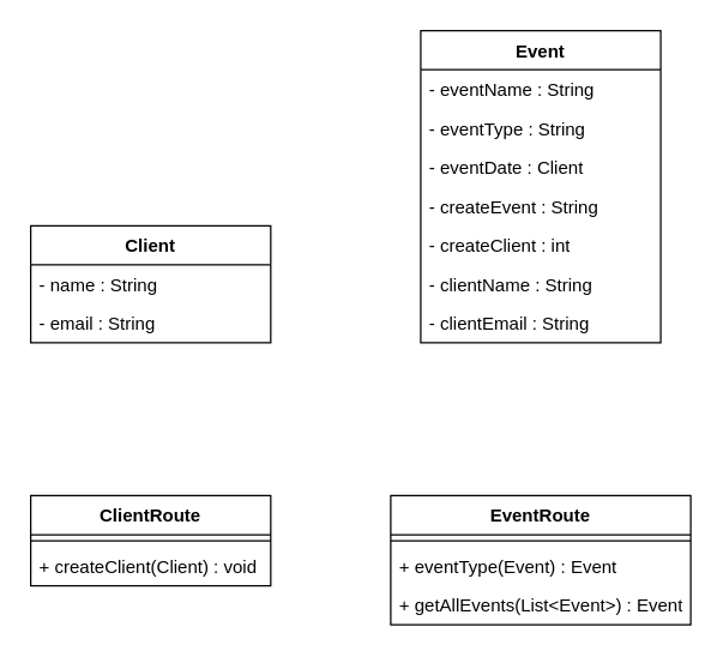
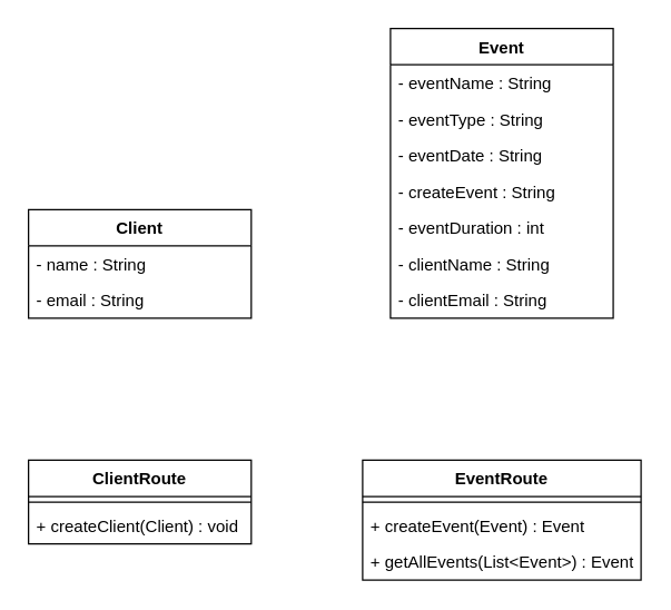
- <mxCell id="8" value="- eventDate : Client" style="text;strokeColor=none;fillColor=none;align=left;verticalAlign=top;spacingLeft=4;spacingRight=4;overflow=hidden;rotatable=0;points=[[0,0.5],[1,0.5]];portConstraint=eastwest;whiteSpace=wrap;html=1;" vertex="1" parent="5"><mxGeometry y="78" width="160" height="26" as="geometry" /></mxCell>
+ <mxCell id="8" value="- eventDate : String" style="text;strokeColor=none;fillColor=none;align=left;verticalAlign=top;spacingLeft=4;spacingRight=4;overflow=hidden;rotatable=0;points=[[0,0.5],[1,0.5]];portConstraint=eastwest;whiteSpace=wrap;html=1;" vertex="1" parent="5"><mxGeometry y="78" width="160" height="26" as="geometry" /></mxCell>
- <mxCell id="10" value="- createClient : int" style="text;strokeColor=none;fillColor=none;align=left;verticalAlign=top;spacingLeft=4;spacingRight=4;overflow=hidden;rotatable=0;points=[[0,0.5],[1,0.5]];portConstraint=eastwest;whiteSpace=wrap;html=1;" vertex="1" parent="5"><mxGeometry y="130" width="160" height="26" as="geometry" /></mxCell>
+ <mxCell id="10" value="- eventDuration : int" style="text;strokeColor=none;fillColor=none;align=left;verticalAlign=top;spacingLeft=4;spacingRight=4;overflow=hidden;rotatable=0;points=[[0,0.5],[1,0.5]];portConstraint=eastwest;whiteSpace=wrap;html=1;" vertex="1" parent="5"><mxGeometry y="130" width="160" height="26" as="geometry" /></mxCell>
- <mxCell id="18" value="+ eventType(Event) : Event" style="text;strokeColor=none;fillColor=none;align=left;verticalAlign=top;spacingLeft=4;spacingRight=4;overflow=hidden;rotatable=0;points=[[0,0.5],[1,0.5]];portConstraint=eastwest;whiteSpace=wrap;html=1;" vertex="1" parent="16"><mxGeometry y="34" width="200" height="26" as="geometry" /></mxCell>
+ <mxCell id="18" value="+ createEvent(Event) : Event" style="text;strokeColor=none;fillColor=none;align=left;verticalAlign=top;spacingLeft=4;spacingRight=4;overflow=hidden;rotatable=0;points=[[0,0.5],[1,0.5]];portConstraint=eastwest;whiteSpace=wrap;html=1;" vertex="1" parent="16"><mxGeometry y="34" width="200" height="26" as="geometry" /></mxCell>
